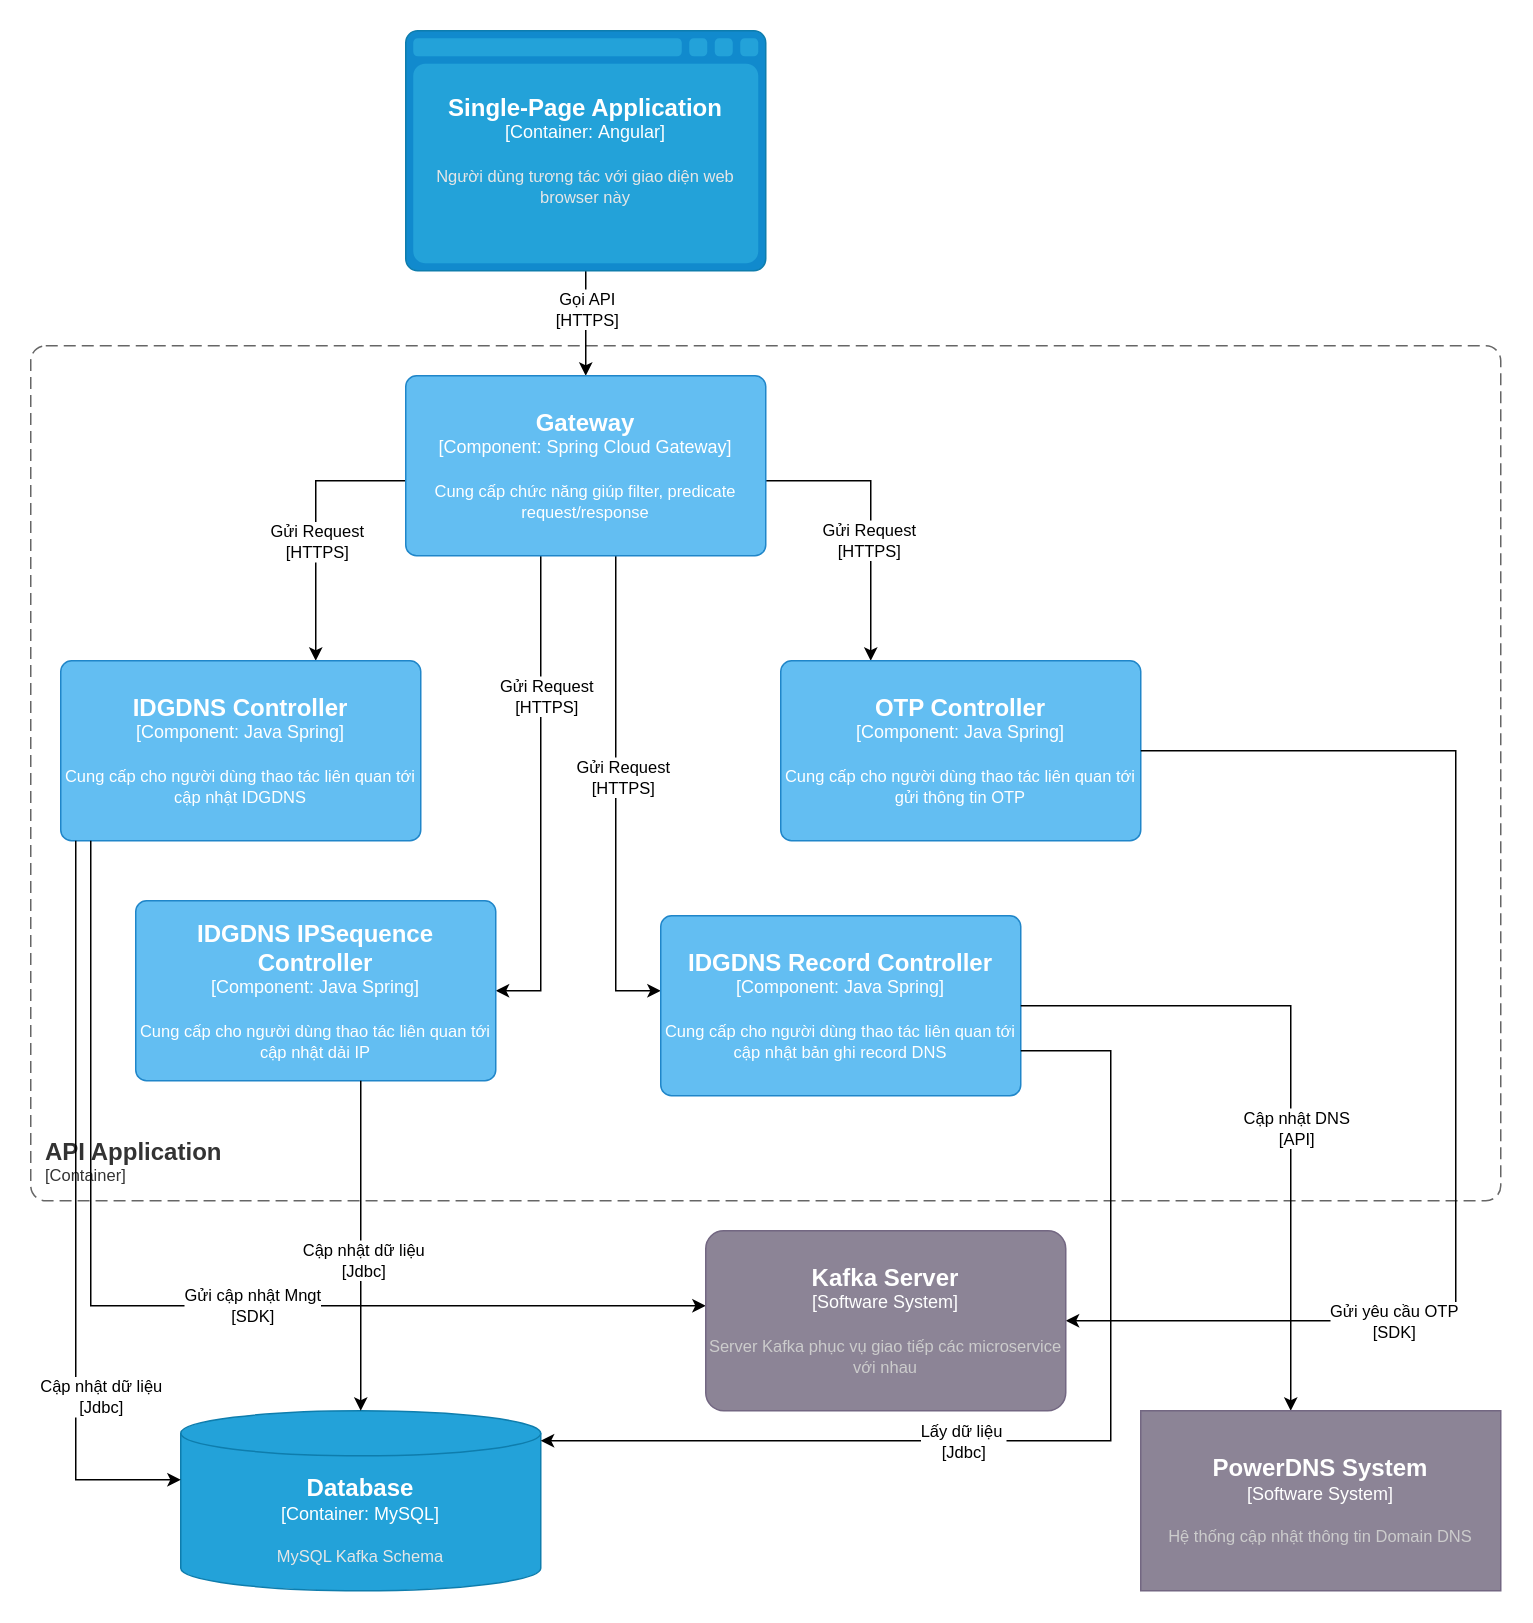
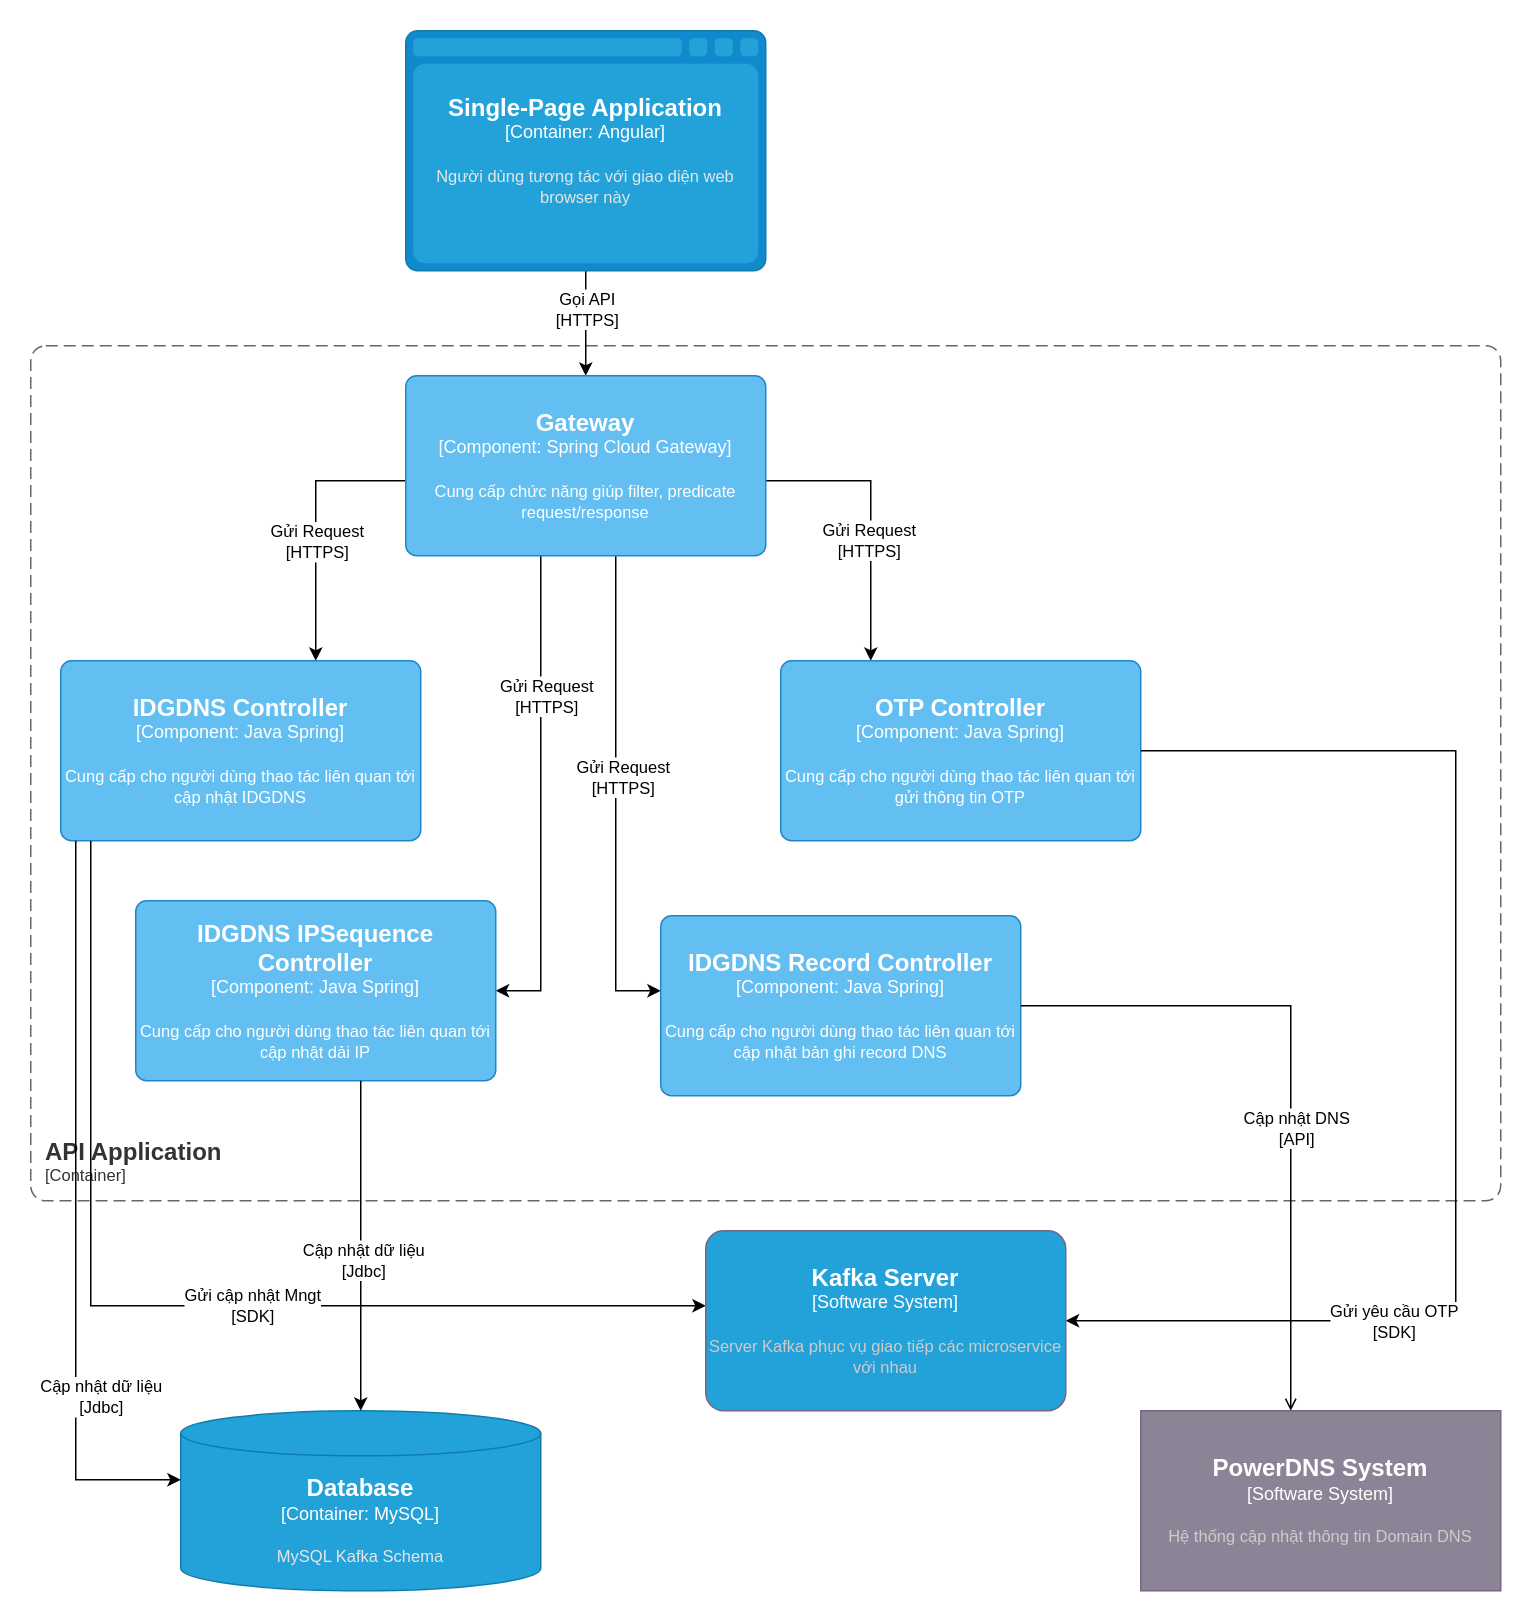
- <mxCell id="25" style="edgeStyle=orthogonalEdgeStyle;rounded=0;orthogonalLoop=1;jettySize=auto;html=1;" parent="1" source="24" target="13" edge="1"><mxGeometry relative="1" as="geometry"><Array as="points"><mxPoint x="740" y="700" /><mxPoint x="740" y="960" /></Array><mxPoint x="840" y="730" as="sourcePoint" /></mxGeometry></mxCell>
- <mxCell id="26" value="Lấy dữ liệu&amp;nbsp;&lt;br&gt;[Jdbc]" style="edgeLabel;html=1;align=center;verticalAlign=middle;resizable=0;points=[];" parent="25" vertex="1" connectable="0"><mxGeometry x="0.198" relative="1" as="geometry"><mxPoint as="offset" /></mxGeometry></mxCell>
- <mxCell id="20" value="&lt;font style=&quot;font-size: 16px&quot;&gt;&lt;b&gt;Kafka Server&lt;/b&gt;&lt;/font&gt;&lt;div&gt;[Software System]&lt;/div&gt;&lt;br&gt;&lt;div&gt;&lt;font style=&quot;font-size: 11px&quot;&gt;&lt;font color=&quot;#cccccc&quot;&gt;Server Kafka phục vụ giao tiếp các microservice với nhau&lt;/font&gt;&lt;/div&gt;" style="rounded=1;whiteSpace=wrap;html=1;labelBackgroundColor=none;fillColor=#8C8496;fontColor=#ffffff;align=center;arcSize=10;strokeColor=#736782;metaEdit=1;resizable=0;points=[[0.25,0,0],[0.5,0,0],[0.75,0,0],[1,0.25,0],[1,0.5,0],[1,0.75,0],[0.75,1,0],[0.5,1,0],[0.25,1,0],[0,0.75,0],[0,0.5,0],[0,0.25,0]];" parent="1" vertex="1"><mxGeometry x="470" y="820" width="240" height="120" as="geometry" /></mxCell>
+ <mxCell id="20" value="&lt;font style=&quot;font-size: 16px&quot;&gt;&lt;b&gt;Kafka Server&lt;/b&gt;&lt;/font&gt;&lt;div&gt;[Software System]&lt;/div&gt;&lt;br&gt;&lt;div&gt;&lt;font style=&quot;font-size: 11px&quot;&gt;&lt;font color=&quot;#cccccc&quot;&gt;Server Kafka phục vụ giao tiếp các microservice với nhau&lt;/font&gt;&lt;/div&gt;" style="rounded=1;whiteSpace=wrap;html=1;labelBackgroundColor=none;fillColor=#23a2d9;fontColor=#ffffff;align=center;arcSize=10;strokeColor=#736782;metaEdit=1;resizable=0;points=[[0.25,0,0],[0.5,0,0],[0.75,0,0],[1,0.25,0],[1,0.5,0],[1,0.75,0],[0.75,1,0],[0.5,1,0],[0.25,1,0],[0,0.75,0],[0,0.5,0],[0,0.25,0]];" parent="1" vertex="1"><mxGeometry x="470" y="820" width="240" height="120" as="geometry" /></mxCell>
- <mxCell id="27" style="edgeStyle=orthogonalEdgeStyle;rounded=0;orthogonalLoop=1;jettySize=auto;html=1;" parent="1" source="24" target="29" edge="1"><mxGeometry relative="1" as="geometry"><Array as="points"><mxPoint x="860" y="670" /></Array><mxPoint x="1000" y="730" as="sourcePoint" /></mxGeometry></mxCell>
+ <mxCell id="27" style="edgeStyle=orthogonalEdgeStyle;rounded=0;orthogonalLoop=1;jettySize=auto;html=1;endArrow=open;" parent="1" source="24" target="29" edge="1"><mxGeometry relative="1" as="geometry"><Array as="points"><mxPoint x="860" y="670" /></Array><mxPoint x="1000" y="730" as="sourcePoint" /></mxGeometry></mxCell>
